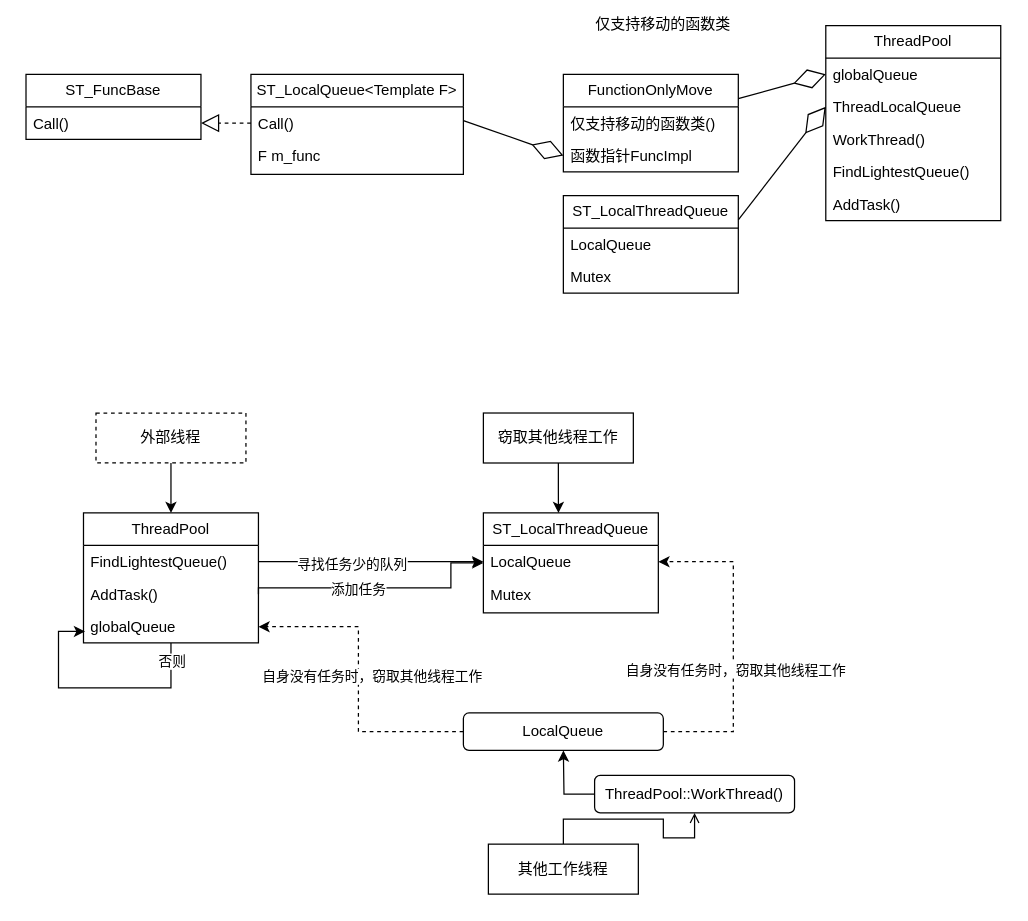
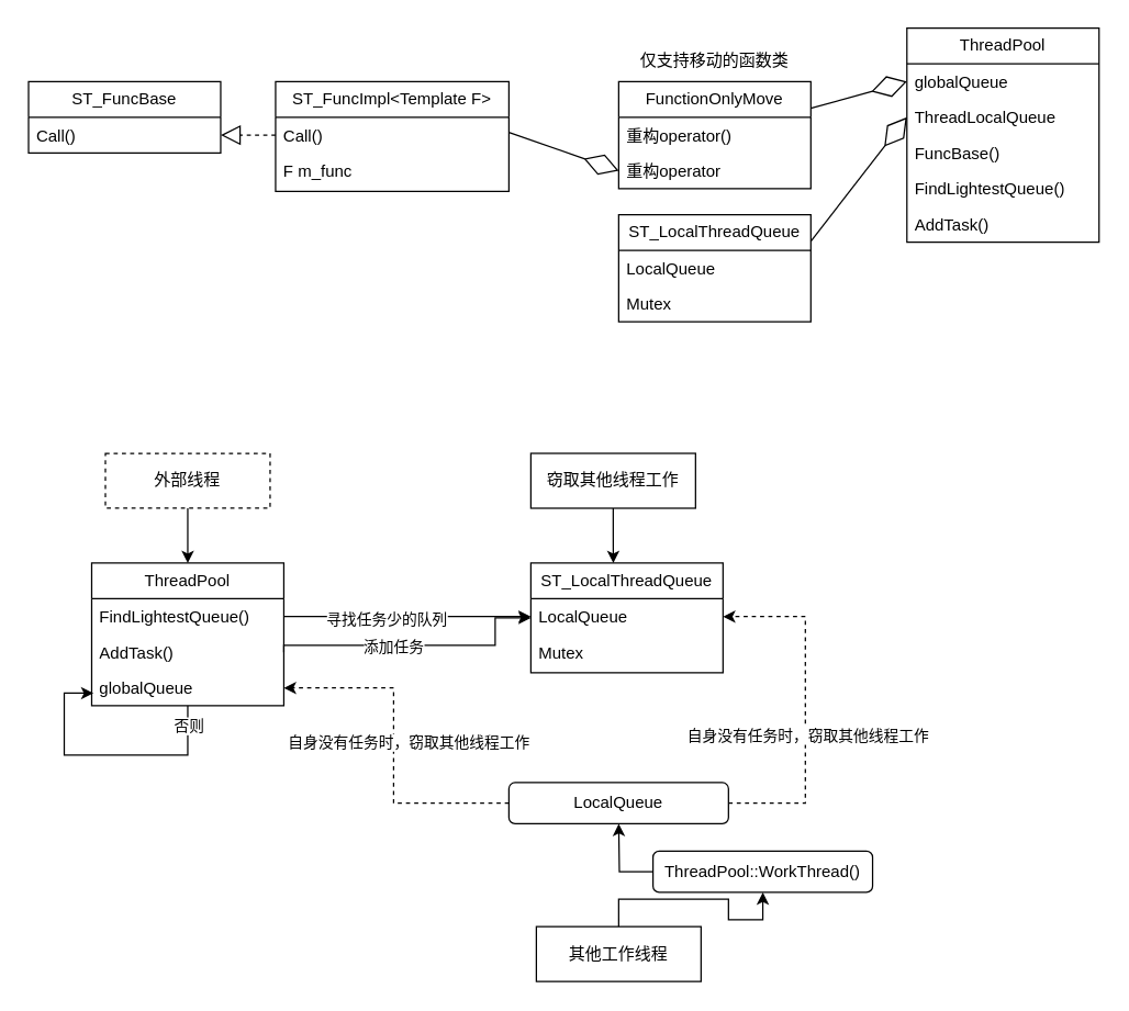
- <mxCell id="18" value="仅支持移动的函数类" style="text;html=1;align=center;verticalAlign=middle;whiteSpace=wrap;rounded=0;" vertex="1" parent="1"><mxGeometry x="450" y="4" width="160" height="30" as="geometry" /></mxCell>
+ <mxCell id="18" value="仅支持移动的函数类" style="text;html=1;align=center;verticalAlign=middle;whiteSpace=wrap;rounded=0;" vertex="1" parent="1"><mxGeometry x="440" y="29" width="160" height="30" as="geometry" /></mxCell>
- <mxCell id="8" value="ST_LocalQueue&amp;lt;Template F&amp;gt;" style="swimlane;fontStyle=0;childLayout=stackLayout;horizontal=1;startSize=26;fillColor=none;horizontalStack=0;resizeParent=1;resizeParentMax=0;resizeLast=0;collapsible=1;marginBottom=0;whiteSpace=wrap;html=1;" vertex="1" parent="1"><mxGeometry x="200" y="59" width="170" height="80" as="geometry" /></mxCell>
+ <mxCell id="8" value="ST_FuncImpl&amp;lt;Template F&amp;gt;" style="swimlane;fontStyle=0;childLayout=stackLayout;horizontal=1;startSize=26;fillColor=none;horizontalStack=0;resizeParent=1;resizeParentMax=0;resizeLast=0;collapsible=1;marginBottom=0;whiteSpace=wrap;html=1;" vertex="1" parent="1"><mxGeometry x="200" y="59" width="170" height="80" as="geometry" /></mxCell>
- <mxCell id="3" value="仅支持移动的函数类()" style="text;strokeColor=none;fillColor=none;align=left;verticalAlign=top;spacingLeft=4;spacingRight=4;overflow=hidden;rotatable=0;points=[[0,0.5],[1,0.5]];portConstraint=eastwest;whiteSpace=wrap;html=1;" vertex="1" parent="2"><mxGeometry y="26" width="140" height="26" as="geometry" /></mxCell>
+ <mxCell id="3" value="重构operator()" style="text;strokeColor=none;fillColor=none;align=left;verticalAlign=top;spacingLeft=4;spacingRight=4;overflow=hidden;rotatable=0;points=[[0,0.5],[1,0.5]];portConstraint=eastwest;whiteSpace=wrap;html=1;" vertex="1" parent="2"><mxGeometry y="26" width="140" height="26" as="geometry" /></mxCell>
- <mxCell id="15" value="WorkThread()" style="text;strokeColor=none;fillColor=none;align=left;verticalAlign=top;spacingLeft=4;spacingRight=4;overflow=hidden;rotatable=0;points=[[0,0.5],[1,0.5]];portConstraint=eastwest;whiteSpace=wrap;html=1;" vertex="1" parent="12"><mxGeometry y="78" width="140" height="26" as="geometry" /></mxCell>
+ <mxCell id="15" value="FuncBase()" style="text;strokeColor=none;fillColor=none;align=left;verticalAlign=top;spacingLeft=4;spacingRight=4;overflow=hidden;rotatable=0;points=[[0,0.5],[1,0.5]];portConstraint=eastwest;whiteSpace=wrap;html=1;" vertex="1" parent="12"><mxGeometry y="78" width="140" height="26" as="geometry" /></mxCell>
- <mxCell id="4" value="函数指针FuncImpl" style="text;strokeColor=none;fillColor=none;align=left;verticalAlign=top;spacingLeft=4;spacingRight=4;overflow=hidden;rotatable=0;points=[[0,0.5],[1,0.5]];portConstraint=eastwest;whiteSpace=wrap;html=1;" vertex="1" parent="2"><mxGeometry y="52" width="140" height="26" as="geometry" /></mxCell>
+ <mxCell id="4" value="重构operator" style="text;strokeColor=none;fillColor=none;align=left;verticalAlign=top;spacingLeft=4;spacingRight=4;overflow=hidden;rotatable=0;points=[[0,0.5],[1,0.5]];portConstraint=eastwest;whiteSpace=wrap;html=1;" vertex="1" parent="2"><mxGeometry y="52" width="140" height="26" as="geometry" /></mxCell>
- <mxCell id="39" style="edgeStyle=orthogonalEdgeStyle;rounded=0;orthogonalLoop=1;jettySize=auto;html=1;entryX=0.5;entryY=1;entryDx=0;entryDy=0;endArrow=open;" edge="1" parent="1" source="40" target="42"><mxGeometry relative="1" as="geometry" /></mxCell>
+ <mxCell id="39" style="edgeStyle=orthogonalEdgeStyle;rounded=0;orthogonalLoop=1;jettySize=auto;html=1;entryX=0.5;entryY=1;entryDx=0;entryDy=0;" edge="1" parent="1" source="40" target="42"><mxGeometry relative="1" as="geometry" /></mxCell>
